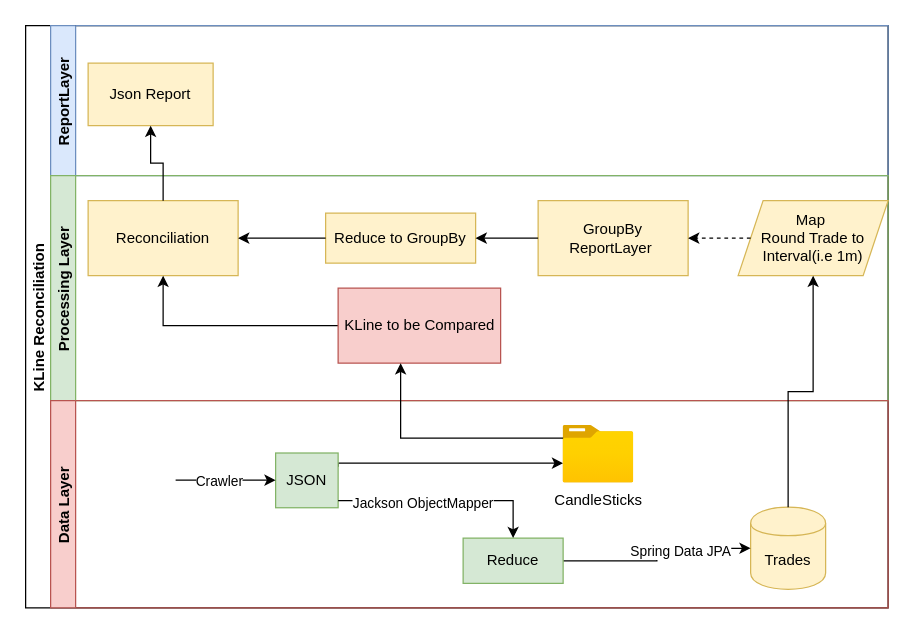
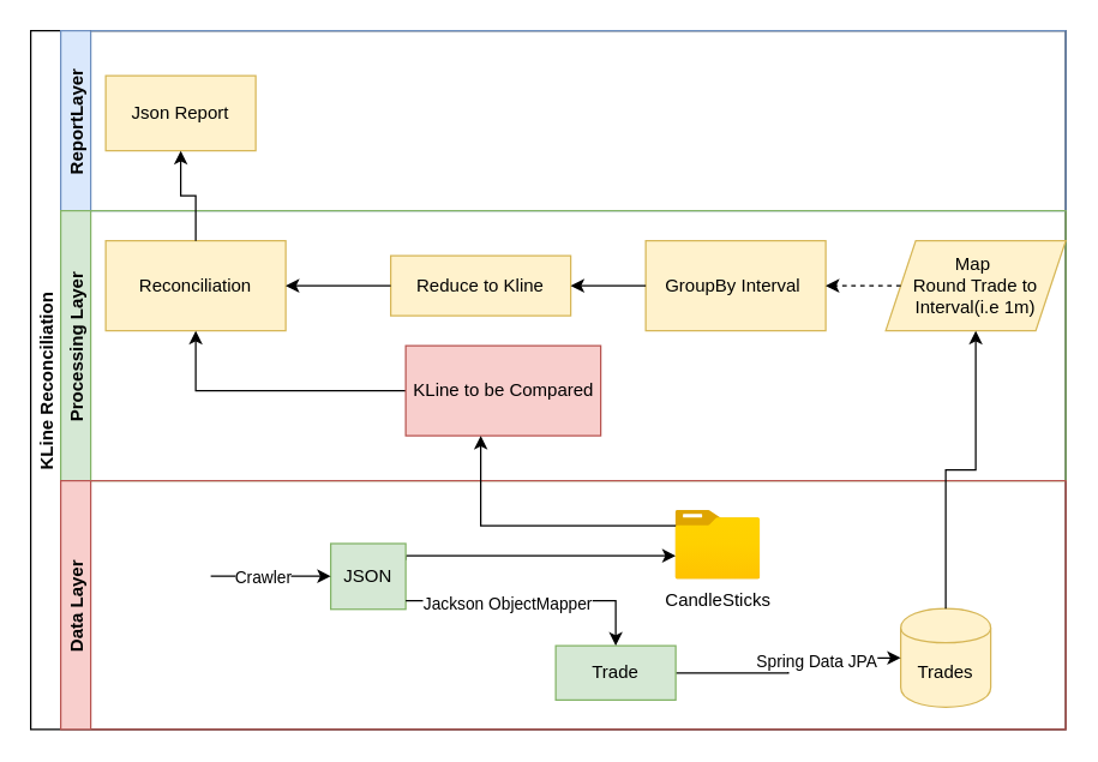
- <mxCell id="8" value="Reduce to GroupBy" style="whiteSpace=wrap;html=1;verticalAlign=middle;strokeColor=#d6b656;fillColor=#fff2cc;labelBackgroundColor=none;" vertex="1" parent="5"><mxGeometry x="220" y="30" width="120" height="40" as="geometry" /></mxCell>
+ <mxCell id="8" value="Reduce to Kline" style="whiteSpace=wrap;html=1;verticalAlign=middle;strokeColor=#d6b656;fillColor=#fff2cc;labelBackgroundColor=none;" vertex="1" parent="5"><mxGeometry x="220" y="30" width="120" height="40" as="geometry" /></mxCell>
- <mxCell id="10" value="GroupBy ReportLayer&amp;nbsp;" style="whiteSpace=wrap;html=1;verticalAlign=middle;strokeColor=#d6b656;fillColor=#fff2cc;labelBackgroundColor=none;" vertex="1" parent="5"><mxGeometry x="390" y="20" width="120" height="60" as="geometry" /></mxCell>
+ <mxCell id="10" value="GroupBy Interval&amp;nbsp;" style="whiteSpace=wrap;html=1;verticalAlign=middle;strokeColor=#d6b656;fillColor=#fff2cc;labelBackgroundColor=none;" vertex="1" parent="5"><mxGeometry x="390" y="20" width="120" height="60" as="geometry" /></mxCell>
- <mxCell id="24" value="Reduce" style="whiteSpace=wrap;html=1;verticalAlign=middle;strokeColor=#82b366;fillColor=#d5e8d4;labelBackgroundColor=none;" vertex="1" parent="15"><mxGeometry x="330" y="110" width="80" height="36.2" as="geometry" /></mxCell>
+ <mxCell id="24" value="Trade" style="whiteSpace=wrap;html=1;verticalAlign=middle;strokeColor=#82b366;fillColor=#d5e8d4;labelBackgroundColor=none;" vertex="1" parent="15"><mxGeometry x="330" y="110" width="80" height="36.2" as="geometry" /></mxCell>
